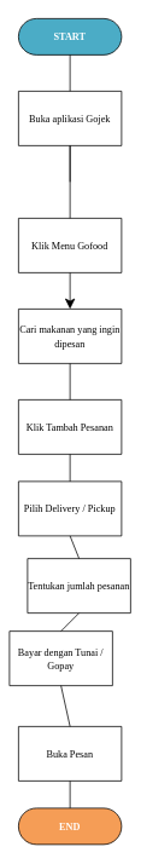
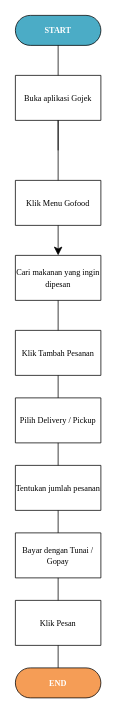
- <mxCell id="9" value="&lt;font style=&quot;font-size:11px;font-family:Calibri;color:#000000;direction:ltr;letter-spacing:0px;line-height:120%;opacity:1&quot;&gt;Tentukan jumlah pesanan&lt;br/&gt;&lt;/font&gt;" style="verticalAlign=middle;align=center;vsdxID=14;fillColor=#FFFFFF;gradientColor=none;shape=stencil(nZBLDoAgDERP0z3SIyjew0SURgSD+Lu9kMZoXLhwN9O+tukAlrNpJg1SzDH4QW/URgNYgZTkjA4UkwJUgGXng+6DX1zLfmoymdXo17xh5zmRJ6Q42BWCfc2oJfdAr+Yv+AP9Cb7OJ3H/2JG1HNGz/84klThPVCc=);strokeColor=#000000;spacingTop=-1;spacingBottom=-1;spacingLeft=-1;spacingRight=-1;labelBackgroundColor=none;rounded=0;html=1;whiteSpace=wrap;" vertex="1" parent="2"><mxGeometry x="30" y="615" width="114" height="60" as="geometry" /></mxCell>
+ <mxCell id="9" value="&lt;font style=&quot;font-size:11px;font-family:Calibri;color:#000000;direction:ltr;letter-spacing:0px;line-height:120%;opacity:1&quot;&gt;Tentukan jumlah pesanan&lt;br/&gt;&lt;/font&gt;" style="verticalAlign=middle;align=center;vsdxID=14;fillColor=#FFFFFF;gradientColor=none;shape=stencil(nZBLDoAgDERP0z3SIyjew0SURgSD+Lu9kMZoXLhwN9O+tukAlrNpJg1SzDH4QW/URgNYgZTkjA4UkwJUgGXng+6DX1zLfmoymdXo17xh5zmRJ6Q42BWCfc2oJfdAr+Yv+AP9Cb7OJ3H/2JG1HNGz/84klThPVCc=);strokeColor=#000000;spacingTop=-1;spacingBottom=-1;spacingLeft=-1;spacingRight=-1;labelBackgroundColor=none;rounded=0;html=1;whiteSpace=wrap;" vertex="1" parent="2"><mxGeometry x="20" y="620" width="114" height="60" as="geometry" /></mxCell>
- <mxCell id="10" value="&lt;font style=&quot;font-size:11px;font-family:Calibri;color:#000000;direction:ltr;letter-spacing:0px;line-height:120%;opacity:1&quot;&gt;Bayar dengan Tunai / Gopay&lt;br/&gt;&lt;/font&gt;" style="verticalAlign=middle;align=center;vsdxID=15;fillColor=#FFFFFF;gradientColor=none;shape=stencil(nZBLDoAgDERP0z3SIyjew0SURgSD+Lu9kMZoXLhwN9O+tukAlrNpJg1SzDH4QW/URgNYgZTkjA4UkwJUgGXng+6DX1zLfmoymdXo17xh5zmRJ6Q42BWCfc2oJfdAr+Yv+AP9Cb7OJ3H/2JG1HNGz/84klThPVCc=);strokeColor=#000000;spacingTop=-1;spacingBottom=-1;spacingLeft=-1;spacingRight=-1;labelBackgroundColor=none;rounded=0;html=1;whiteSpace=wrap;" vertex="1" parent="2"><mxGeometry x="10" y="695" width="114" height="60" as="geometry" /></mxCell>
+ <mxCell id="10" value="&lt;font style=&quot;font-size:11px;font-family:Calibri;color:#000000;direction:ltr;letter-spacing:0px;line-height:120%;opacity:1&quot;&gt;Bayar dengan Tunai / Gopay&lt;br/&gt;&lt;/font&gt;" style="verticalAlign=middle;align=center;vsdxID=15;fillColor=#FFFFFF;gradientColor=none;shape=stencil(nZBLDoAgDERP0z3SIyjew0SURgSD+Lu9kMZoXLhwN9O+tukAlrNpJg1SzDH4QW/URgNYgZTkjA4UkwJUgGXng+6DX1zLfmoymdXo17xh5zmRJ6Q42BWCfc2oJfdAr+Yv+AP9Cb7OJ3H/2JG1HNGz/84klThPVCc=);strokeColor=#000000;spacingTop=-1;spacingBottom=-1;spacingLeft=-1;spacingRight=-1;labelBackgroundColor=none;rounded=0;html=1;whiteSpace=wrap;" vertex="1" parent="2"><mxGeometry x="20" y="710" width="114" height="60" as="geometry" /></mxCell>
- <mxCell id="11" value="&lt;font style=&quot;font-size:11px;font-family:Calibri;color:#000000;direction:ltr;letter-spacing:0px;line-height:120%;opacity:1&quot;&gt;Buka Pesan&lt;br/&gt;&lt;/font&gt;" style="verticalAlign=middle;align=center;vsdxID=16;fillColor=#FFFFFF;gradientColor=none;shape=stencil(nZBLDoAgDERP0z3SIyjew0SURgSD+Lu9kMZoXLhwN9O+tukAlrNpJg1SzDH4QW/URgNYgZTkjA4UkwJUgGXng+6DX1zLfmoymdXo17xh5zmRJ6Q42BWCfc2oJfdAr+Yv+AP9Cb7OJ3H/2JG1HNGz/84klThPVCc=);strokeColor=#000000;spacingTop=-1;spacingBottom=-1;spacingLeft=-1;spacingRight=-1;labelBackgroundColor=none;rounded=0;html=1;whiteSpace=wrap;" vertex="1" parent="2"><mxGeometry x="20" y="800" width="114" height="60" as="geometry" /></mxCell>
+ <mxCell id="11" value="&lt;font style=&quot;font-size:11px;font-family:Calibri;color:#000000;direction:ltr;letter-spacing:0px;line-height:120%;opacity:1&quot;&gt;Klik Pesan&lt;br/&gt;&lt;/font&gt;" style="verticalAlign=middle;align=center;vsdxID=16;fillColor=#FFFFFF;gradientColor=none;shape=stencil(nZBLDoAgDERP0z3SIyjew0SURgSD+Lu9kMZoXLhwN9O+tukAlrNpJg1SzDH4QW/URgNYgZTkjA4UkwJUgGXng+6DX1zLfmoymdXo17xh5zmRJ6Q42BWCfc2oJfdAr+Yv+AP9Cb7OJ3H/2JG1HNGz/84klThPVCc=);strokeColor=#000000;spacingTop=-1;spacingBottom=-1;spacingLeft=-1;spacingRight=-1;labelBackgroundColor=none;rounded=0;html=1;whiteSpace=wrap;" vertex="1" parent="2"><mxGeometry x="20" y="800" width="114" height="60" as="geometry" /></mxCell>
